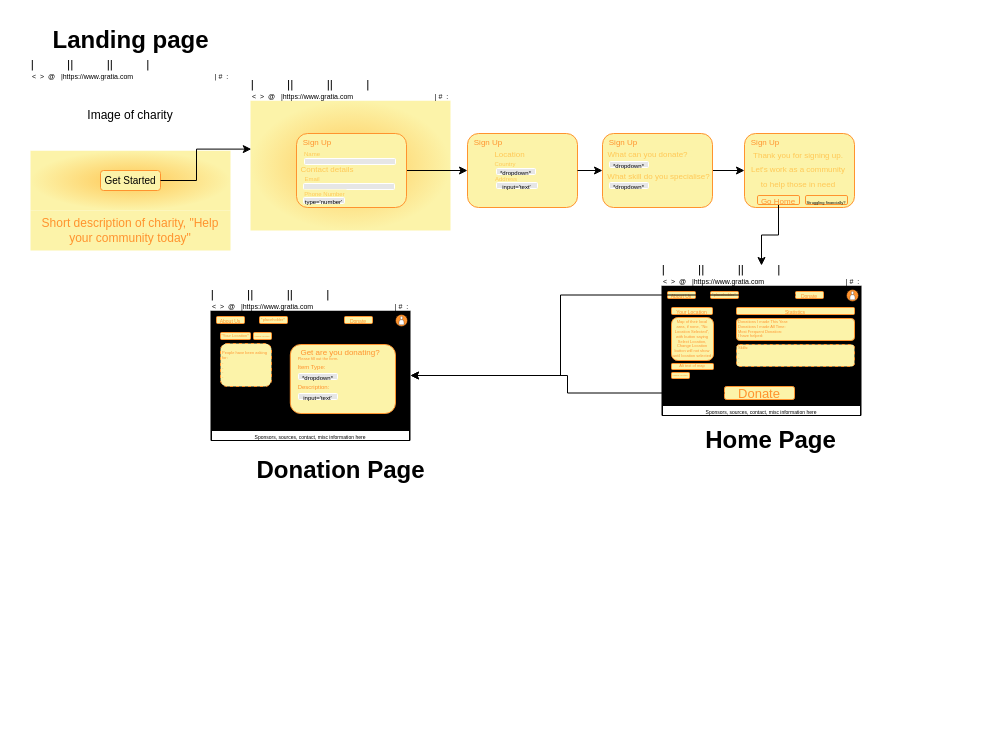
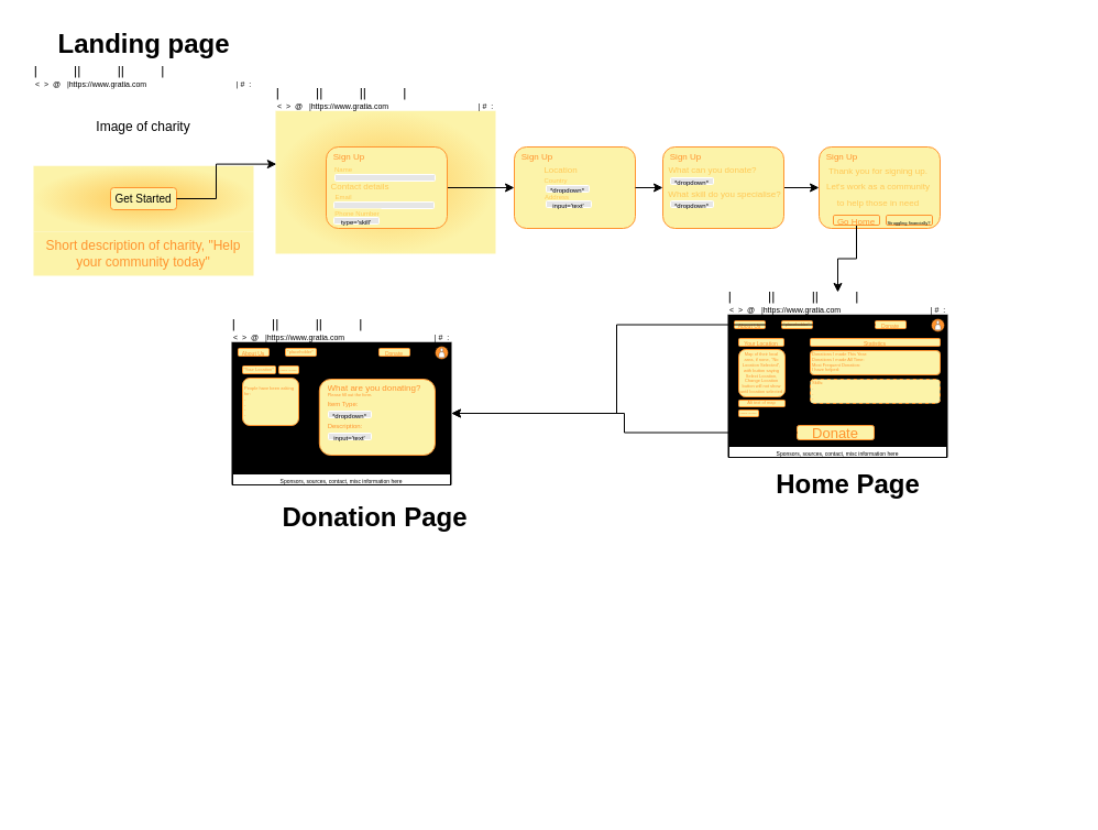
- <mxCell id="43" value="&lt;font style=&quot;font-size: 6px;&quot;&gt;type='number'&lt;/font&gt;" style="rounded=1;whiteSpace=wrap;html=1;strokeColor=light-dark(#FFFFFF,#FFC856);strokeWidth=1;fillColor=#E6E6E6;" parent="36" vertex="1"><mxGeometry x="6" y="48" width="41" height="6" as="geometry" /></mxCell>
+ <mxCell id="43" value="&lt;font style=&quot;font-size: 6px;&quot;&gt;type='skill'&lt;/font&gt;" style="rounded=1;whiteSpace=wrap;html=1;strokeColor=light-dark(#FFFFFF,#FFC856);strokeWidth=1;fillColor=#E6E6E6;" parent="36" vertex="1"><mxGeometry x="6" y="48" width="41" height="6" as="geometry" /></mxCell>
- <mxCell id="93" value="Get are you donating?" style="text;html=1;strokeColor=none;fillColor=none;align=center;verticalAlign=middle;whiteSpace=wrap;overflow=hidden;fontSize=8;flipH=0;flipV=0;fontColor=light-dark(#FF932E,#FFC856);" parent="91" vertex="1"><mxGeometry y="1.86" width="108" height="13.05" as="geometry" /></mxCell>
+ <mxCell id="93" value="What are you donating?" style="text;html=1;strokeColor=none;fillColor=none;align=center;verticalAlign=middle;whiteSpace=wrap;overflow=hidden;fontSize=8;flipH=0;flipV=0;fontColor=light-dark(#FF932E,#FFC856);" parent="91" vertex="1"><mxGeometry y="1.86" width="108" height="13.05" as="geometry" /></mxCell>
- <mxCell id="87" value="People have been asking for:&lt;div&gt;-&lt;/div&gt;&lt;div&gt;-&lt;/div&gt;&lt;div&gt;-&lt;/div&gt;&lt;div&gt;-&lt;/div&gt;" style="rounded=1;whiteSpace=wrap;html=1;strokeColor=#FF932E;fillColor=#FCF3A9;fontColor=light-dark(#FF932E,#EDEDED);fontSize=4;align=left;dashed=1;" parent="75" vertex="1"><mxGeometry x="20" y="53" width="51" height="43" as="geometry" /></mxCell>
+ <mxCell id="87" value="People have been asking for:&lt;div&gt;-&lt;/div&gt;&lt;div&gt;-&lt;/div&gt;&lt;div&gt;-&lt;/div&gt;&lt;div&gt;-&lt;/div&gt;" style="rounded=1;whiteSpace=wrap;html=1;strokeColor=#FF932E;fillColor=#FCF3A9;fontColor=light-dark(#FF932E,#EDEDED);fontSize=4;align=left;" parent="75" vertex="1"><mxGeometry x="20" y="53" width="51" height="43" as="geometry" /></mxCell>
